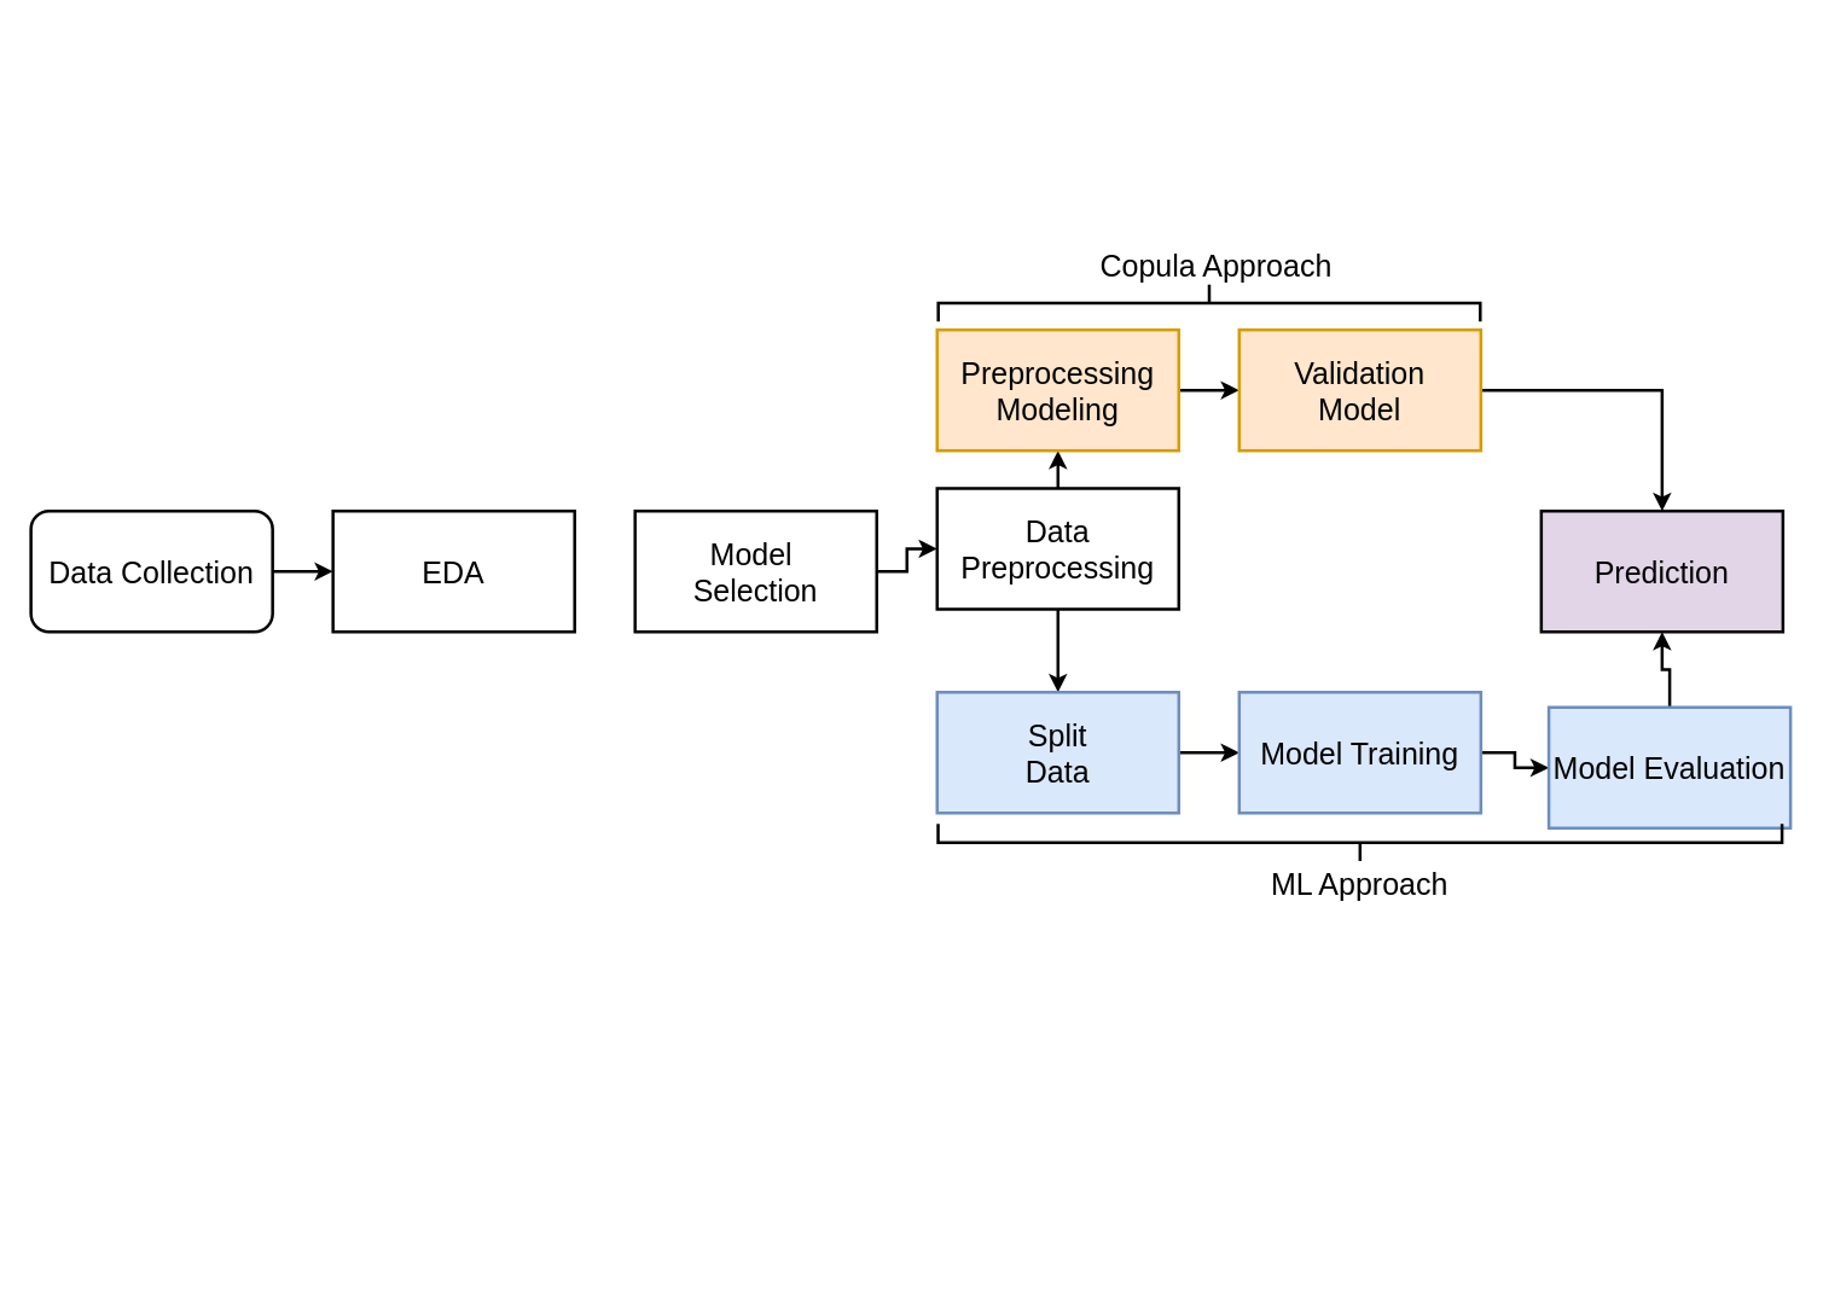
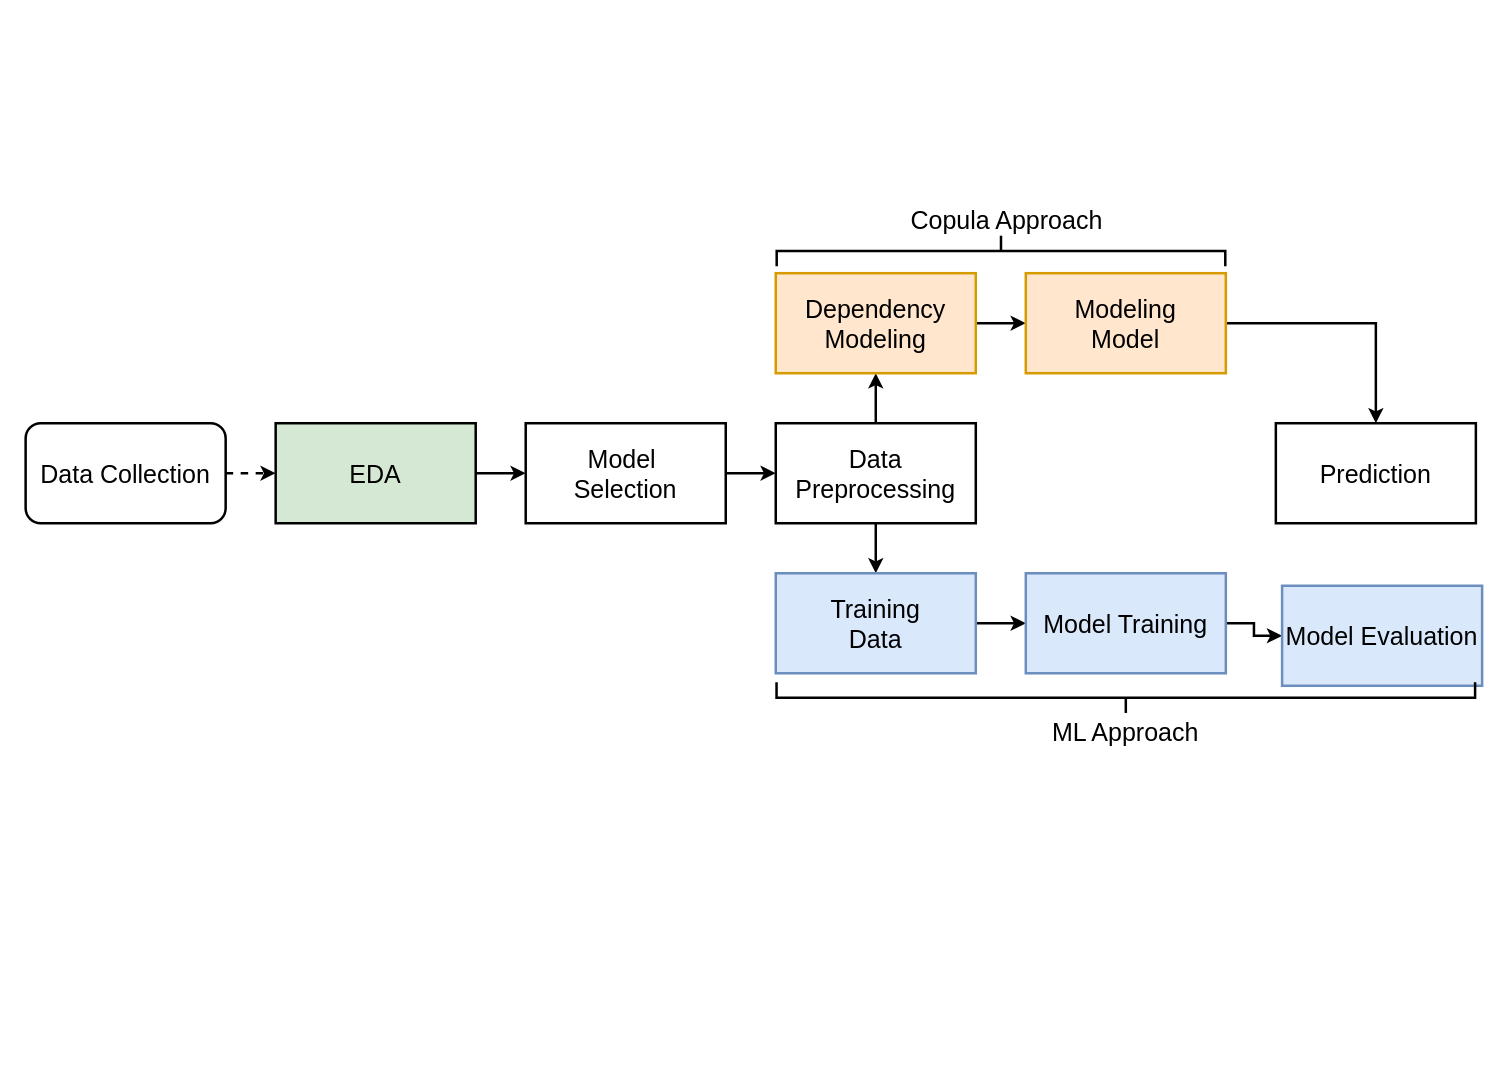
- <mxCell id="14" value="&lt;span style=&quot;font-size: 20px;&quot;&gt;Preprocessing&lt;/span&gt;&lt;div style=&quot;font-size: 20px;&quot;&gt;Modeling&lt;/div&gt;" style="rounded=0;whiteSpace=wrap;html=1;fontSize=20;strokeWidth=2;fillColor=#ffe6cc;strokeColor=#d79b00;" parent="1" vertex="1"><mxGeometry x="620" y="218" width="160" height="80" as="geometry" /></mxCell>
+ <mxCell id="14" value="&lt;span style=&quot;font-size: 20px;&quot;&gt;Dependency&lt;/span&gt;&lt;div style=&quot;font-size: 20px;&quot;&gt;Modeling&lt;/div&gt;" style="rounded=0;whiteSpace=wrap;html=1;fontSize=20;strokeWidth=2;fillColor=#ffe6cc;strokeColor=#d79b00;" parent="1" vertex="1"><mxGeometry x="620" y="218" width="160" height="80" as="geometry" /></mxCell>
- <mxCell id="16" value="&lt;span style=&quot;font-size: 20px;&quot;&gt;Validation&lt;/span&gt;&lt;div style=&quot;font-size: 20px;&quot;&gt;Model&lt;/div&gt;" style="rounded=0;whiteSpace=wrap;html=1;fontSize=20;strokeWidth=2;fillColor=#ffe6cc;strokeColor=#d79b00;" parent="1" vertex="1"><mxGeometry x="820" y="218" width="160" height="80" as="geometry" /></mxCell>
+ <mxCell id="16" value="&lt;span style=&quot;font-size: 20px;&quot;&gt;Modeling&lt;/span&gt;&lt;div style=&quot;font-size: 20px;&quot;&gt;Model&lt;/div&gt;" style="rounded=0;whiteSpace=wrap;html=1;fontSize=20;strokeWidth=2;fillColor=#ffe6cc;strokeColor=#d79b00;" parent="1" vertex="1"><mxGeometry x="820" y="218" width="160" height="80" as="geometry" /></mxCell>
- <mxCell id="10" value="&lt;span style=&quot;font-size: 20px;&quot;&gt;Data Preprocessing&lt;/span&gt;" style="rounded=0;whiteSpace=wrap;html=1;fontSize=20;strokeWidth=2;" parent="1" vertex="1"><mxGeometry x="620" y="323" width="160" height="80" as="geometry" /></mxCell>
+ <mxCell id="10" value="&lt;span style=&quot;font-size: 20px;&quot;&gt;Data Preprocessing&lt;/span&gt;" style="rounded=0;whiteSpace=wrap;html=1;fontSize=20;strokeWidth=2;" parent="1" vertex="1"><mxGeometry x="620" y="338" width="160" height="80" as="geometry" /></mxCell>
- <mxCell id="2" style="edgeStyle=orthogonalEdgeStyle;rounded=0;orthogonalLoop=1;jettySize=auto;html=1;exitX=1;exitY=0.5;exitDx=0;exitDy=0;entryX=0;entryY=0.5;entryDx=0;entryDy=0;fontSize=20;strokeWidth=2;" parent="1" source="3" target="5" edge="1"><mxGeometry relative="1" as="geometry" /></mxCell>
+ <mxCell id="2" style="edgeStyle=orthogonalEdgeStyle;rounded=0;orthogonalLoop=1;jettySize=auto;html=1;exitX=1;exitY=0.5;exitDx=0;exitDy=0;entryX=0;entryY=0.5;entryDx=0;entryDy=0;fontSize=20;strokeWidth=2;dashed=1;" parent="1" source="3" target="5" edge="1"><mxGeometry relative="1" as="geometry" /></mxCell>
- <mxCell id="5" value="&lt;span style=&quot;font-size: 20px;&quot;&gt;EDA&lt;/span&gt;" style="rounded=0;whiteSpace=wrap;html=1;fontSize=20;strokeWidth=2;" parent="1" vertex="1"><mxGeometry x="220" y="338" width="160" height="80" as="geometry" /></mxCell>
+ <mxCell id="5" value="&lt;span style=&quot;font-size: 20px;&quot;&gt;EDA&lt;/span&gt;" style="rounded=0;whiteSpace=wrap;html=1;fontSize=20;strokeWidth=2;fillColor=#d5e8d4;" parent="1" vertex="1"><mxGeometry x="220" y="338" width="160" height="80" as="geometry" /></mxCell>
+ <mxCell id="4" style="edgeStyle=orthogonalEdgeStyle;rounded=0;orthogonalLoop=1;jettySize=auto;html=1;exitX=1;exitY=0.5;exitDx=0;exitDy=0;entryX=0;entryY=0.5;entryDx=0;entryDy=0;fontSize=20;strokeWidth=2;" parent="1" source="5" target="7" edge="1"><mxGeometry relative="1" as="geometry" /></mxCell>
- <mxCell id="17" value="&lt;span style=&quot;font-size: 20px;&quot;&gt;Prediction&lt;/span&gt;" style="rounded=0;whiteSpace=wrap;html=1;fontSize=20;strokeWidth=2;fillColor=#e1d5e7;" parent="1" vertex="1"><mxGeometry x="1020" y="338" width="160" height="80" as="geometry" /></mxCell>
+ <mxCell id="17" value="&lt;span style=&quot;font-size: 20px;&quot;&gt;Prediction&lt;/span&gt;" style="rounded=0;whiteSpace=wrap;html=1;fontSize=20;strokeWidth=2;" parent="1" vertex="1"><mxGeometry x="1020" y="338" width="160" height="80" as="geometry" /></mxCell>
- <mxCell id="20" style="edgeStyle=orthogonalEdgeStyle;rounded=0;orthogonalLoop=1;jettySize=auto;html=1;exitX=0.5;exitY=0;exitDx=0;exitDy=0;entryX=0.5;entryY=1;entryDx=0;entryDy=0;fontSize=20;strokeWidth=2;" parent="1" source="21" target="17" edge="1"><mxGeometry relative="1" as="geometry" /></mxCell>
- <mxCell id="12" value="&lt;span style=&quot;font-size: 20px;&quot;&gt;Split&lt;/span&gt;&lt;div style=&quot;font-size: 20px;&quot;&gt;Data&lt;/div&gt;" style="rounded=0;whiteSpace=wrap;html=1;fontSize=20;strokeWidth=2;fillColor=#dae8fc;strokeColor=#6c8ebf;" parent="1" vertex="1"><mxGeometry x="620" y="458" width="160" height="80" as="geometry" /></mxCell>
+ <mxCell id="12" value="&lt;span style=&quot;font-size: 20px;&quot;&gt;Training&lt;/span&gt;&lt;div style=&quot;font-size: 20px;&quot;&gt;Data&lt;/div&gt;" style="rounded=0;whiteSpace=wrap;html=1;fontSize=20;strokeWidth=2;fillColor=#dae8fc;strokeColor=#6c8ebf;" parent="1" vertex="1"><mxGeometry x="620" y="458" width="160" height="80" as="geometry" /></mxCell>
